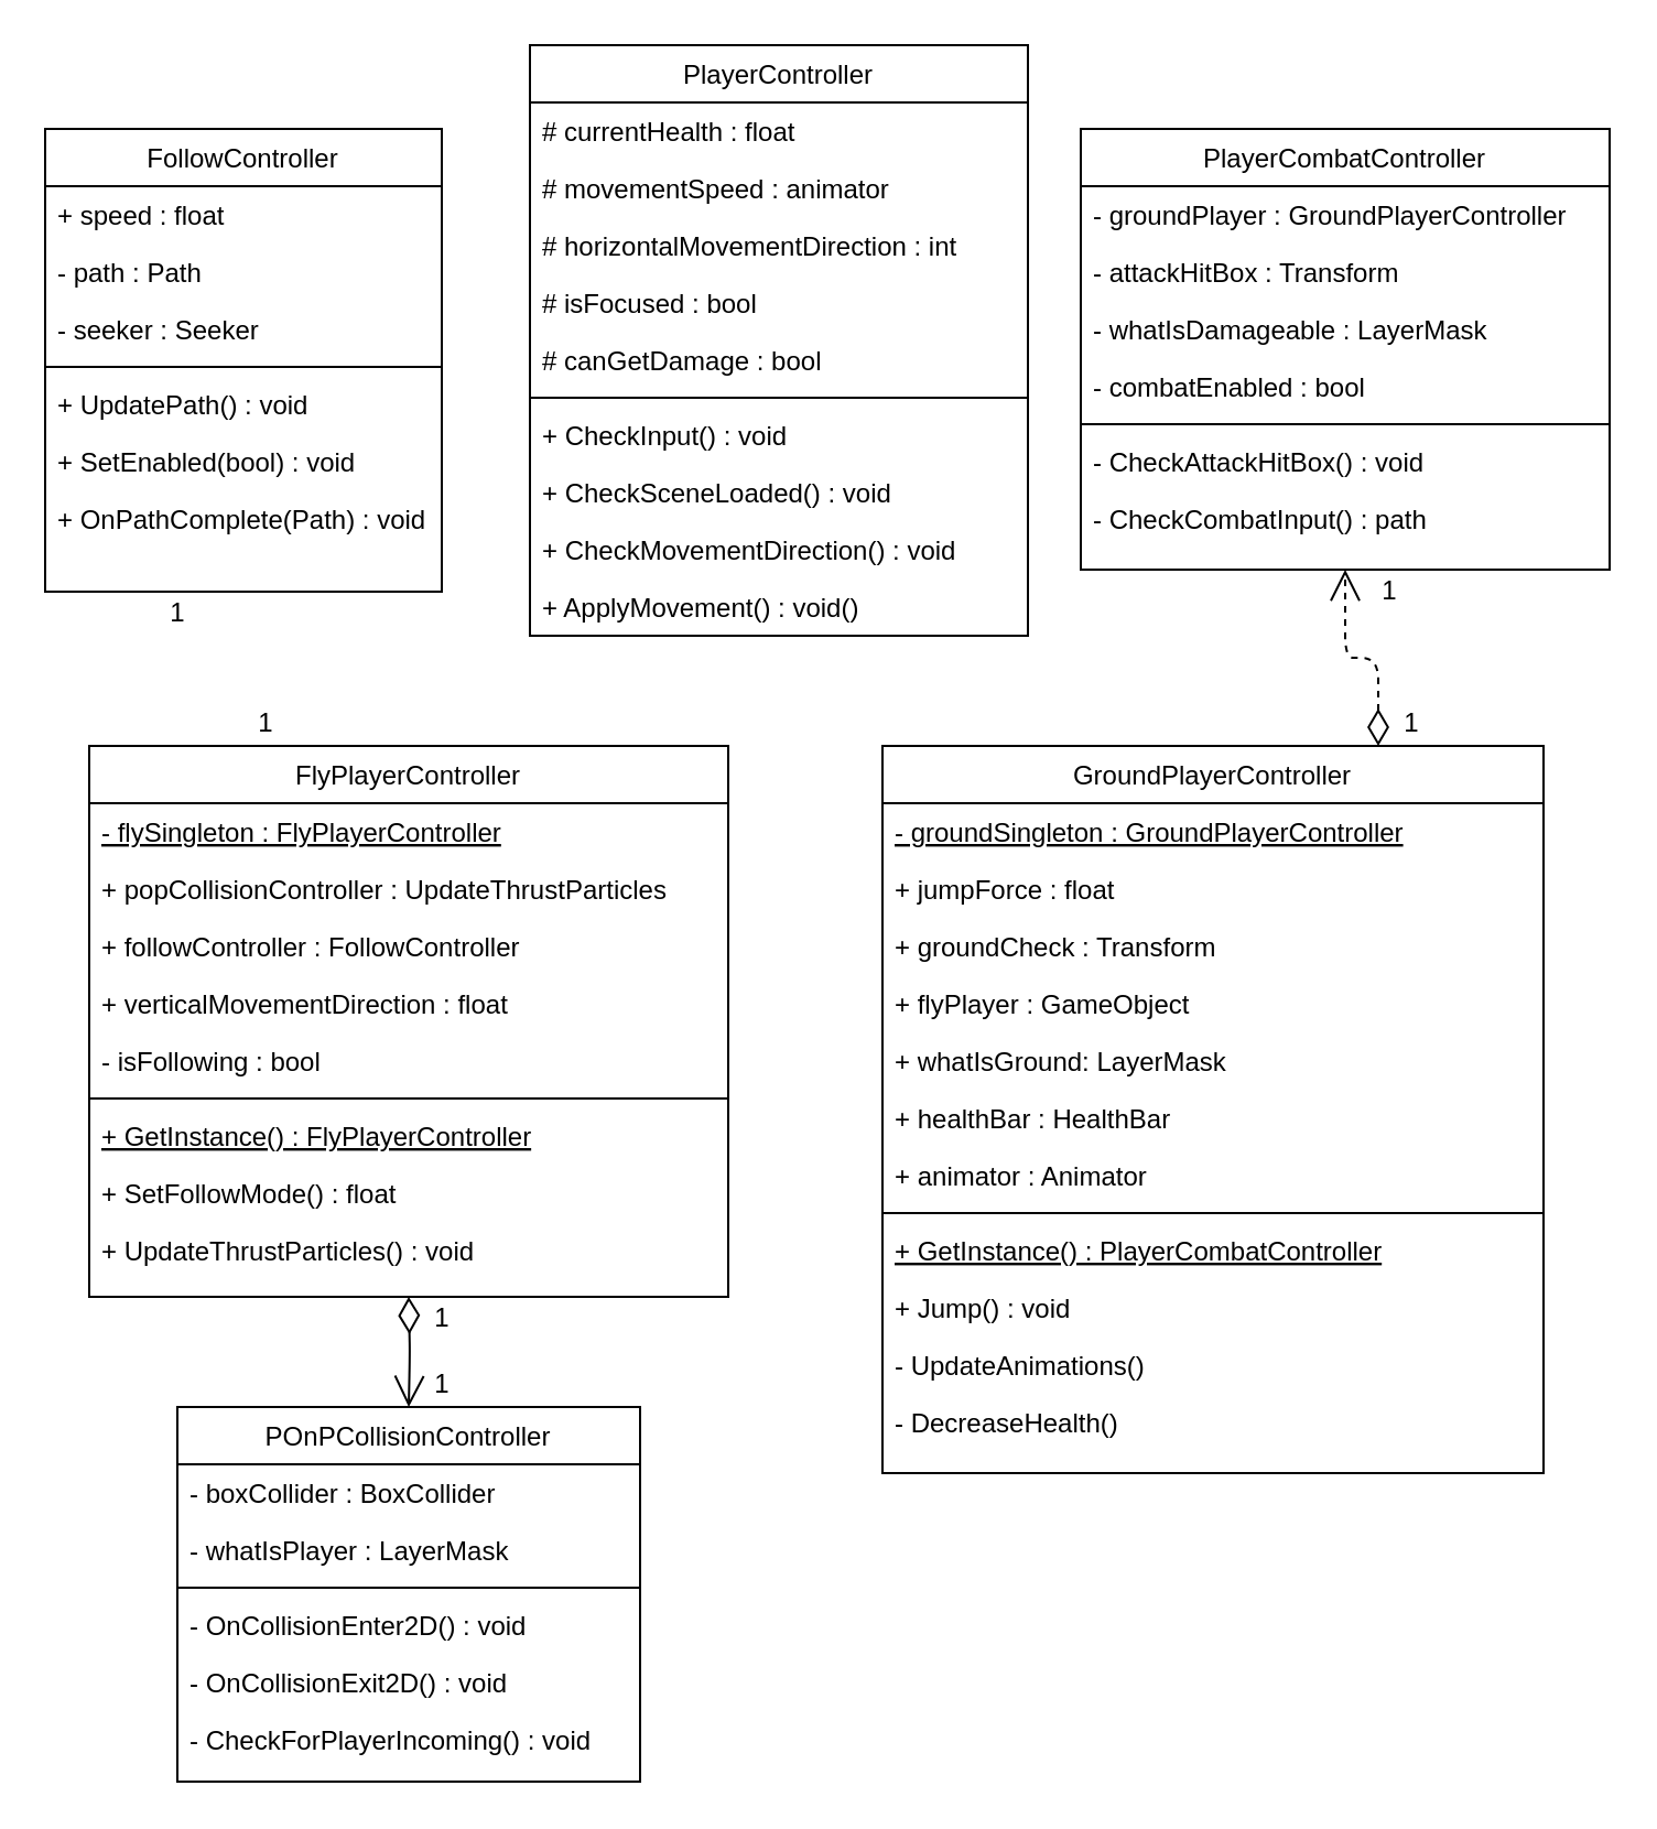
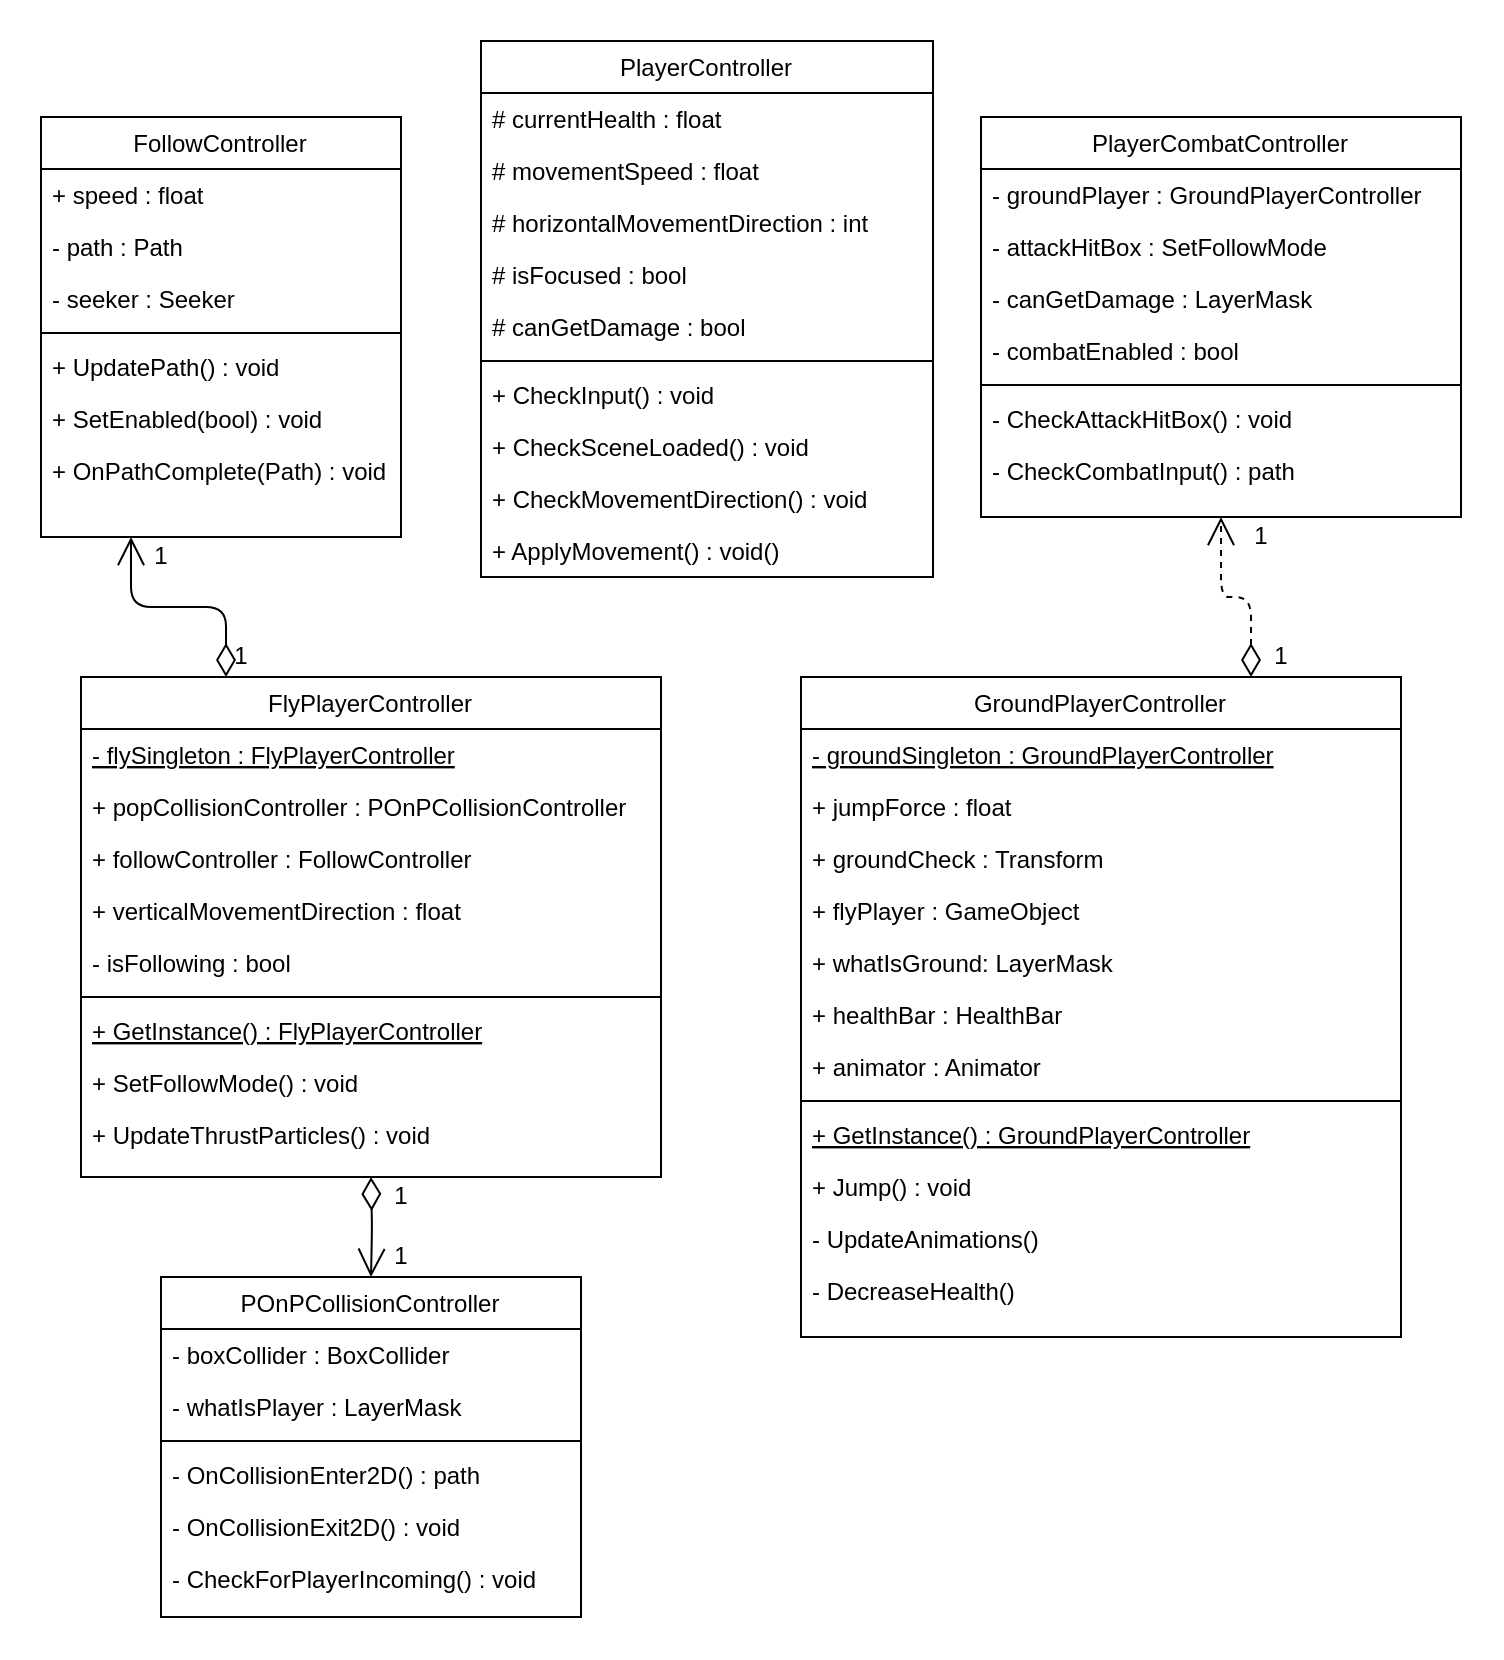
- <mxCell id="4" value="# movementSpeed : animator" style="text;align=left;verticalAlign=top;spacingLeft=4;spacingRight=4;overflow=hidden;rotatable=0;points=[[0,0.5],[1,0.5]];portConstraint=eastwest;rounded=0;shadow=0;html=0;" vertex="1" parent="2"><mxGeometry y="52" width="226" height="26" as="geometry" /></mxCell>
+ <mxCell id="4" value="# movementSpeed : float" style="text;align=left;verticalAlign=top;spacingLeft=4;spacingRight=4;overflow=hidden;rotatable=0;points=[[0,0.5],[1,0.5]];portConstraint=eastwest;rounded=0;shadow=0;html=0;" vertex="1" parent="2"><mxGeometry y="52" width="226" height="26" as="geometry" /></mxCell>
- <mxCell id="38" value="- attackHitBox : Transform" style="text;align=left;verticalAlign=top;spacingLeft=4;spacingRight=4;overflow=hidden;rotatable=0;points=[[0,0.5],[1,0.5]];portConstraint=eastwest;" vertex="1" parent="36"><mxGeometry y="52" width="240" height="26" as="geometry" /></mxCell>
+ <mxCell id="38" value="- attackHitBox : SetFollowMode" style="text;align=left;verticalAlign=top;spacingLeft=4;spacingRight=4;overflow=hidden;rotatable=0;points=[[0,0.5],[1,0.5]];portConstraint=eastwest;" vertex="1" parent="36"><mxGeometry y="52" width="240" height="26" as="geometry" /></mxCell>
- <mxCell id="39" value="- whatIsDamageable : LayerMask" style="text;align=left;verticalAlign=top;spacingLeft=4;spacingRight=4;overflow=hidden;rotatable=0;points=[[0,0.5],[1,0.5]];portConstraint=eastwest;" vertex="1" parent="36"><mxGeometry y="78" width="240" height="26" as="geometry" /></mxCell>
+ <mxCell id="39" value="- canGetDamage : LayerMask" style="text;align=left;verticalAlign=top;spacingLeft=4;spacingRight=4;overflow=hidden;rotatable=0;points=[[0,0.5],[1,0.5]];portConstraint=eastwest;" vertex="1" parent="36"><mxGeometry y="78" width="240" height="26" as="geometry" /></mxCell>
+ <mxCell id="65" value="" style="endArrow=open;html=1;endSize=12;startArrow=diamondThin;startSize=14;startFill=0;edgeStyle=orthogonalEdgeStyle;align=left;verticalAlign=bottom;exitX=0.25;exitY=0;exitDx=0;exitDy=0;entryX=0.25;entryY=1;entryDx=0;entryDy=0;" edge="1" parent="1" source="13" target="44"><mxGeometry x="-1" y="3" relative="1" as="geometry"><mxPoint x="5" y="368" as="sourcePoint" /><mxPoint x="-10" y="288" as="targetPoint" /></mxGeometry></mxCell>
- <mxCell id="15" value="+ popCollisionController : UpdateThrustParticles" style="text;align=left;verticalAlign=top;spacingLeft=4;spacingRight=4;overflow=hidden;rotatable=0;points=[[0,0.5],[1,0.5]];portConstraint=eastwest;rounded=0;shadow=0;html=0;" parent="13" vertex="1"><mxGeometry y="52" width="290" height="26" as="geometry" /></mxCell>
+ <mxCell id="15" value="+ popCollisionController : POnPCollisionController" style="text;align=left;verticalAlign=top;spacingLeft=4;spacingRight=4;overflow=hidden;rotatable=0;points=[[0,0.5],[1,0.5]];portConstraint=eastwest;rounded=0;shadow=0;html=0;" parent="13" vertex="1"><mxGeometry y="52" width="290" height="26" as="geometry" /></mxCell>
- <mxCell id="21" value="+ SetFollowMode() : float" style="text;align=left;verticalAlign=top;spacingLeft=4;spacingRight=4;overflow=hidden;rotatable=0;points=[[0,0.5],[1,0.5]];portConstraint=eastwest;" parent="13" vertex="1"><mxGeometry y="190" width="290" height="26" as="geometry" /></mxCell>
+ <mxCell id="21" value="+ SetFollowMode() : void" style="text;align=left;verticalAlign=top;spacingLeft=4;spacingRight=4;overflow=hidden;rotatable=0;points=[[0,0.5],[1,0.5]];portConstraint=eastwest;" parent="13" vertex="1"><mxGeometry y="190" width="290" height="26" as="geometry" /></mxCell>
- <mxCell id="32" value="+ GetInstance() : PlayerCombatController" style="text;align=left;verticalAlign=top;spacingLeft=4;spacingRight=4;overflow=hidden;rotatable=0;points=[[0,0.5],[1,0.5]];portConstraint=eastwest;fontStyle=4" vertex="1" parent="23"><mxGeometry y="216" width="300" height="26" as="geometry" /></mxCell>
+ <mxCell id="32" value="+ GetInstance() : GroundPlayerController" style="text;align=left;verticalAlign=top;spacingLeft=4;spacingRight=4;overflow=hidden;rotatable=0;points=[[0,0.5],[1,0.5]];portConstraint=eastwest;fontStyle=4" vertex="1" parent="23"><mxGeometry y="216" width="300" height="26" as="geometry" /></mxCell>
- <mxCell id="56" value="- OnCollisionEnter2D() : void" style="text;align=left;verticalAlign=top;spacingLeft=4;spacingRight=4;overflow=hidden;rotatable=0;points=[[0,0.5],[1,0.5]];portConstraint=eastwest;" vertex="1" parent="52"><mxGeometry y="86" width="210" height="26" as="geometry" /></mxCell>
+ <mxCell id="56" value="- OnCollisionEnter2D() : path" style="text;align=left;verticalAlign=top;spacingLeft=4;spacingRight=4;overflow=hidden;rotatable=0;points=[[0,0.5],[1,0.5]];portConstraint=eastwest;" vertex="1" parent="52"><mxGeometry y="86" width="210" height="26" as="geometry" /></mxCell>
